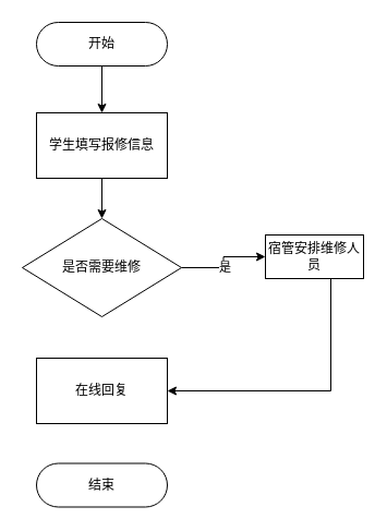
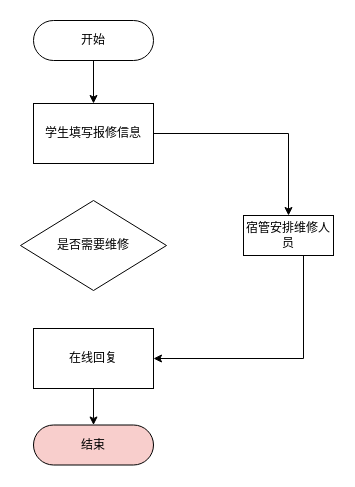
- <mxCell id="4" style="edgeStyle=orthogonalEdgeStyle;rounded=0;orthogonalLoop=1;jettySize=auto;html=1;entryX=0.5;entryY=0;entryDx=0;entryDy=0;" edge="1" parent="1" source="5" target="12"><mxGeometry relative="1" as="geometry" /></mxCell>
+ <mxCell id="4" style="edgeStyle=orthogonalEdgeStyle;rounded=0;orthogonalLoop=1;jettySize=auto;html=1;" edge="1" parent="1" source="5" target="9"><mxGeometry relative="1" as="geometry" /></mxCell>
- <mxCell id="10" style="edgeStyle=orthogonalEdgeStyle;rounded=0;orthogonalLoop=1;jettySize=auto;html=1;exitX=1;exitY=0.5;exitDx=0;exitDy=0;entryX=0;entryY=0.5;entryDx=0;entryDy=0;" edge="1" parent="1" source="12" target="9"><mxGeometry relative="1" as="geometry" /></mxCell>
- <mxCell id="11" value="是" style="edgeLabel;html=1;align=center;verticalAlign=middle;resizable=0;points=[];" vertex="1" connectable="0" parent="10"><mxGeometry x="-0.1" y="-1" relative="1" as="geometry"><mxPoint as="offset" /></mxGeometry></mxCell>
+ <mxCell id="6" style="edgeStyle=orthogonalEdgeStyle;rounded=0;orthogonalLoop=1;jettySize=auto;html=1;exitX=0.5;exitY=1;exitDx=0;exitDy=0;" edge="1" parent="1" source="7" target="13"><mxGeometry relative="1" as="geometry" /></mxCell>
- <mxCell id="13" value="结束" style="rounded=1;whiteSpace=wrap;html=1;arcSize=50;" vertex="1" parent="1"><mxGeometry x="33" y="424.5" width="120" height="40" as="geometry" /></mxCell>
+ <mxCell id="13" value="结束" style="rounded=1;whiteSpace=wrap;html=1;arcSize=50;fillColor=#f8cecc;" vertex="1" parent="1"><mxGeometry x="33" y="424.5" width="120" height="40" as="geometry" /></mxCell>
